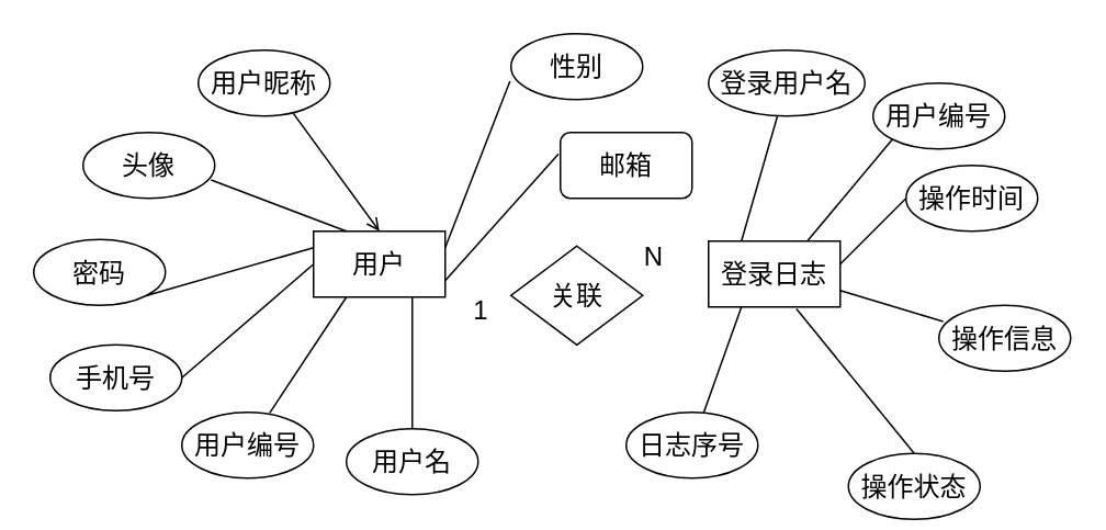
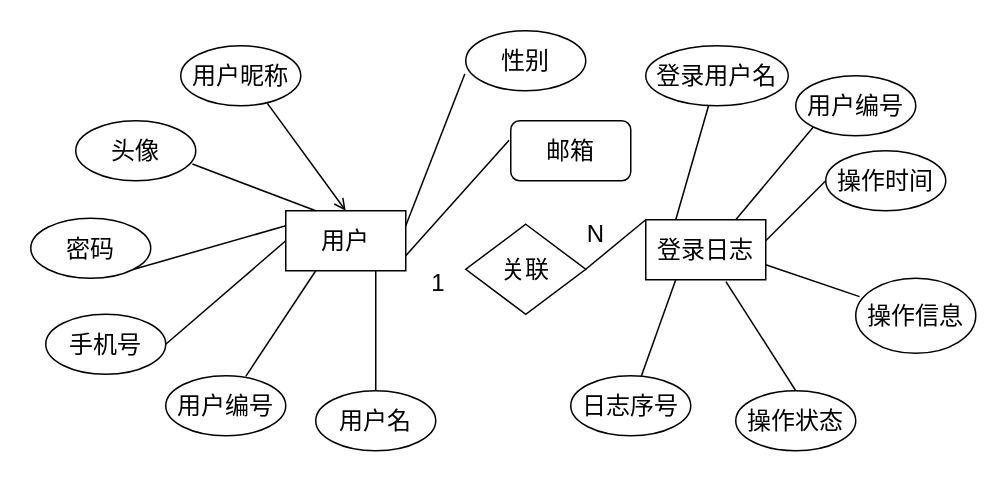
+ <mxCell id="21" value="" style="endArrow=none;html=1;rounded=0;entryX=1;entryY=0.5;entryDx=0;entryDy=0;exitX=0;exitY=0;exitDx=0;exitDy=0;" edge="1" parent="1" source="2" target="20"><mxGeometry width="50" height="50" relative="1" as="geometry"><mxPoint x="150" y="440" as="sourcePoint" /><mxPoint x="110" y="350" as="targetPoint" /></mxGeometry></mxCell>
- <mxCell id="24" value="&lt;p class=&quot;MsoNormal&quot;&gt;&lt;font face=&quot;Helvetica&quot; style=&quot;font-size: 16px;&quot;&gt;操作信息&lt;/font&gt;&lt;/p&gt;" style="ellipse;whiteSpace=wrap;html=1;" vertex="1" parent="1"><mxGeometry x="570" y="185" width="80" height="40" as="geometry" /></mxCell>
+ <mxCell id="24" value="&lt;p class=&quot;MsoNormal&quot;&gt;&lt;font face=&quot;Helvetica&quot; style=&quot;font-size: 16px;&quot;&gt;操作信息&lt;/font&gt;&lt;/p&gt;" style="ellipse;whiteSpace=wrap;html=1;" vertex="1" parent="1"><mxGeometry x="570" y="185" width="80" height="50" as="geometry" /></mxCell>
- <mxCell id="27" value="&lt;p class=&quot;MsoNormal&quot;&gt;&lt;font face=&quot;Helvetica&quot; style=&quot;font-size: 16px;&quot;&gt;操作状态&lt;/font&gt;&lt;/p&gt;" style="ellipse;whiteSpace=wrap;html=1;" vertex="1" parent="1"><mxGeometry x="515" y="275" width="80" height="40" as="geometry" /></mxCell>
+ <mxCell id="27" value="&lt;p class=&quot;MsoNormal&quot;&gt;&lt;font face=&quot;Helvetica&quot; style=&quot;font-size: 16px;&quot;&gt;操作状态&lt;/font&gt;&lt;/p&gt;" style="ellipse;whiteSpace=wrap;html=1;" vertex="1" parent="1"><mxGeometry x="490" y="260" width="80" height="40" as="geometry" /></mxCell>
